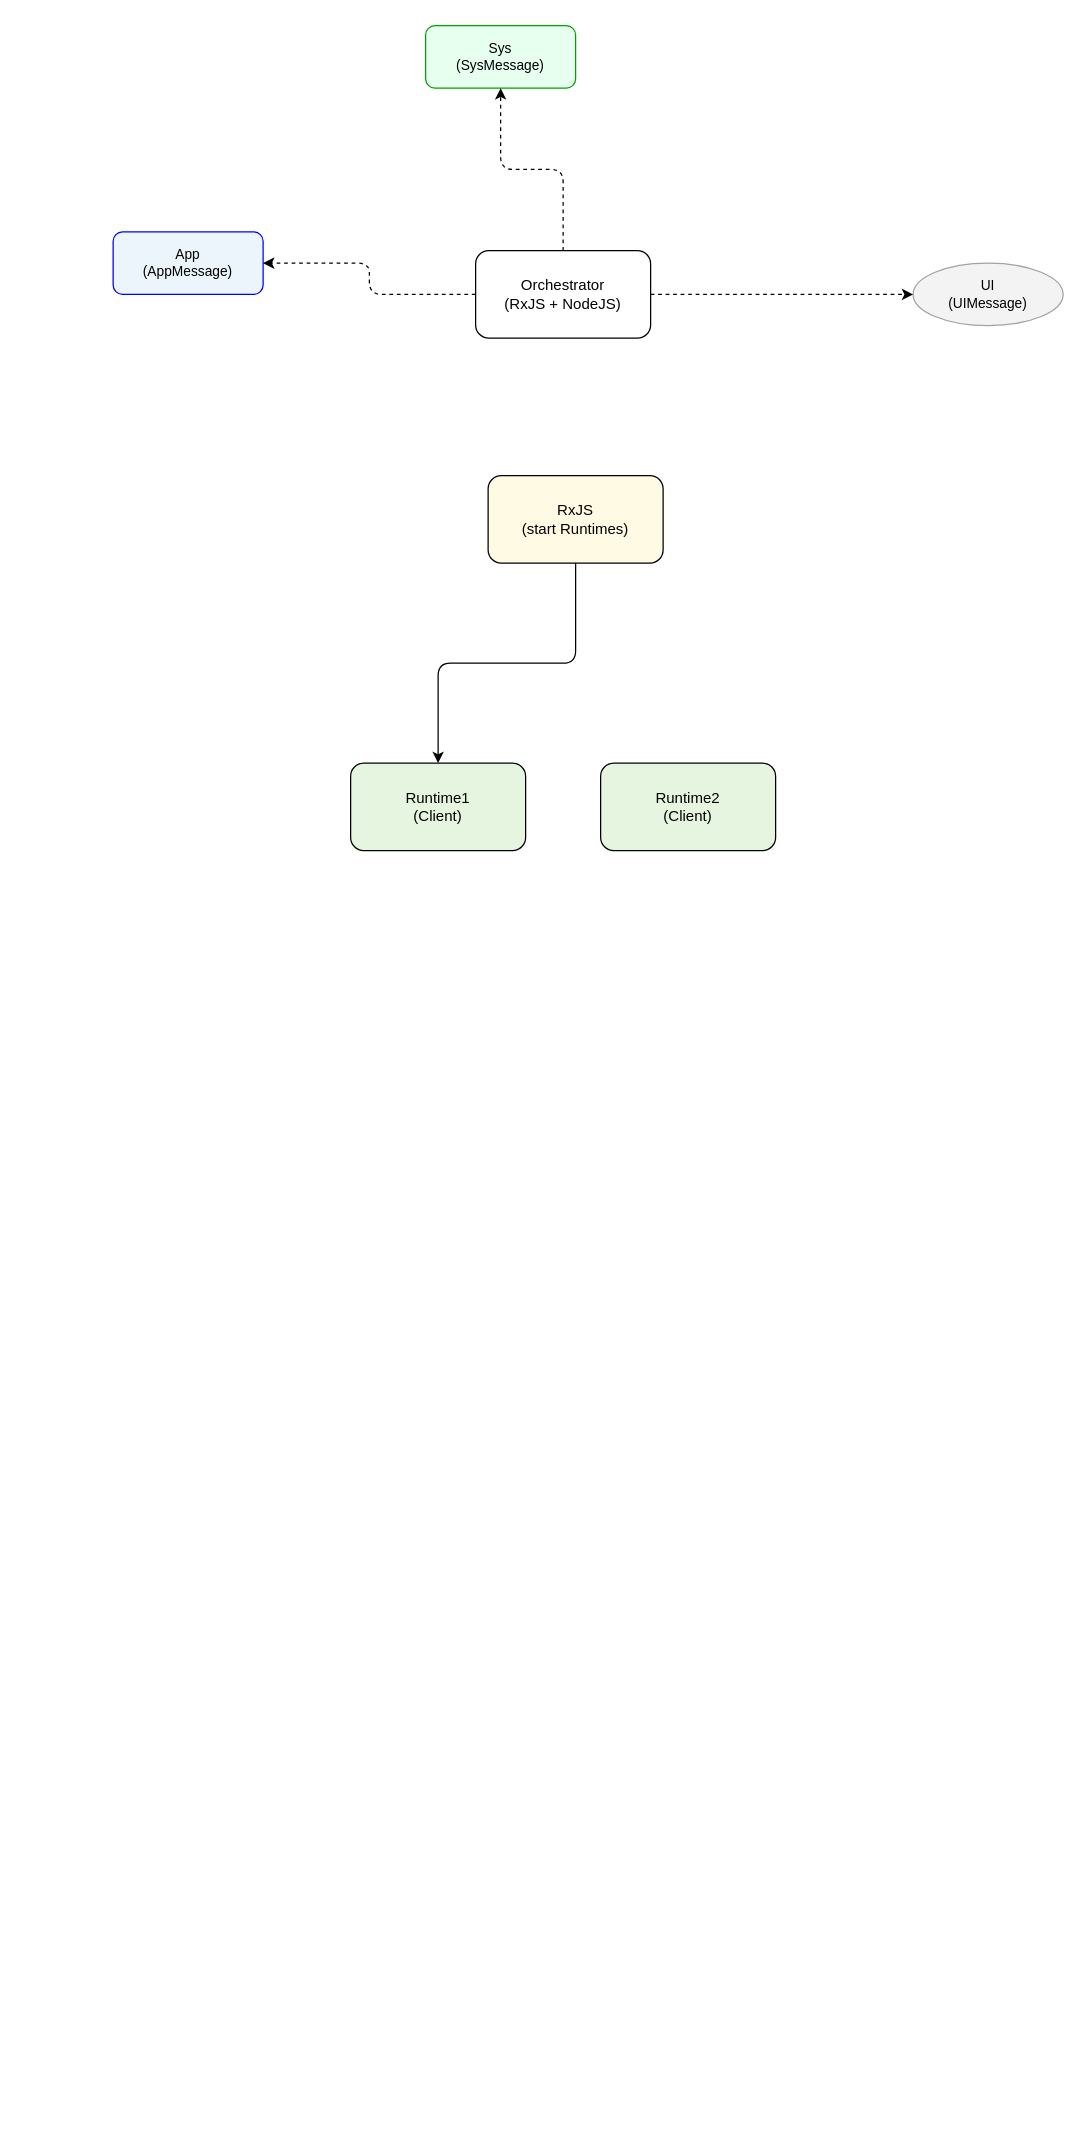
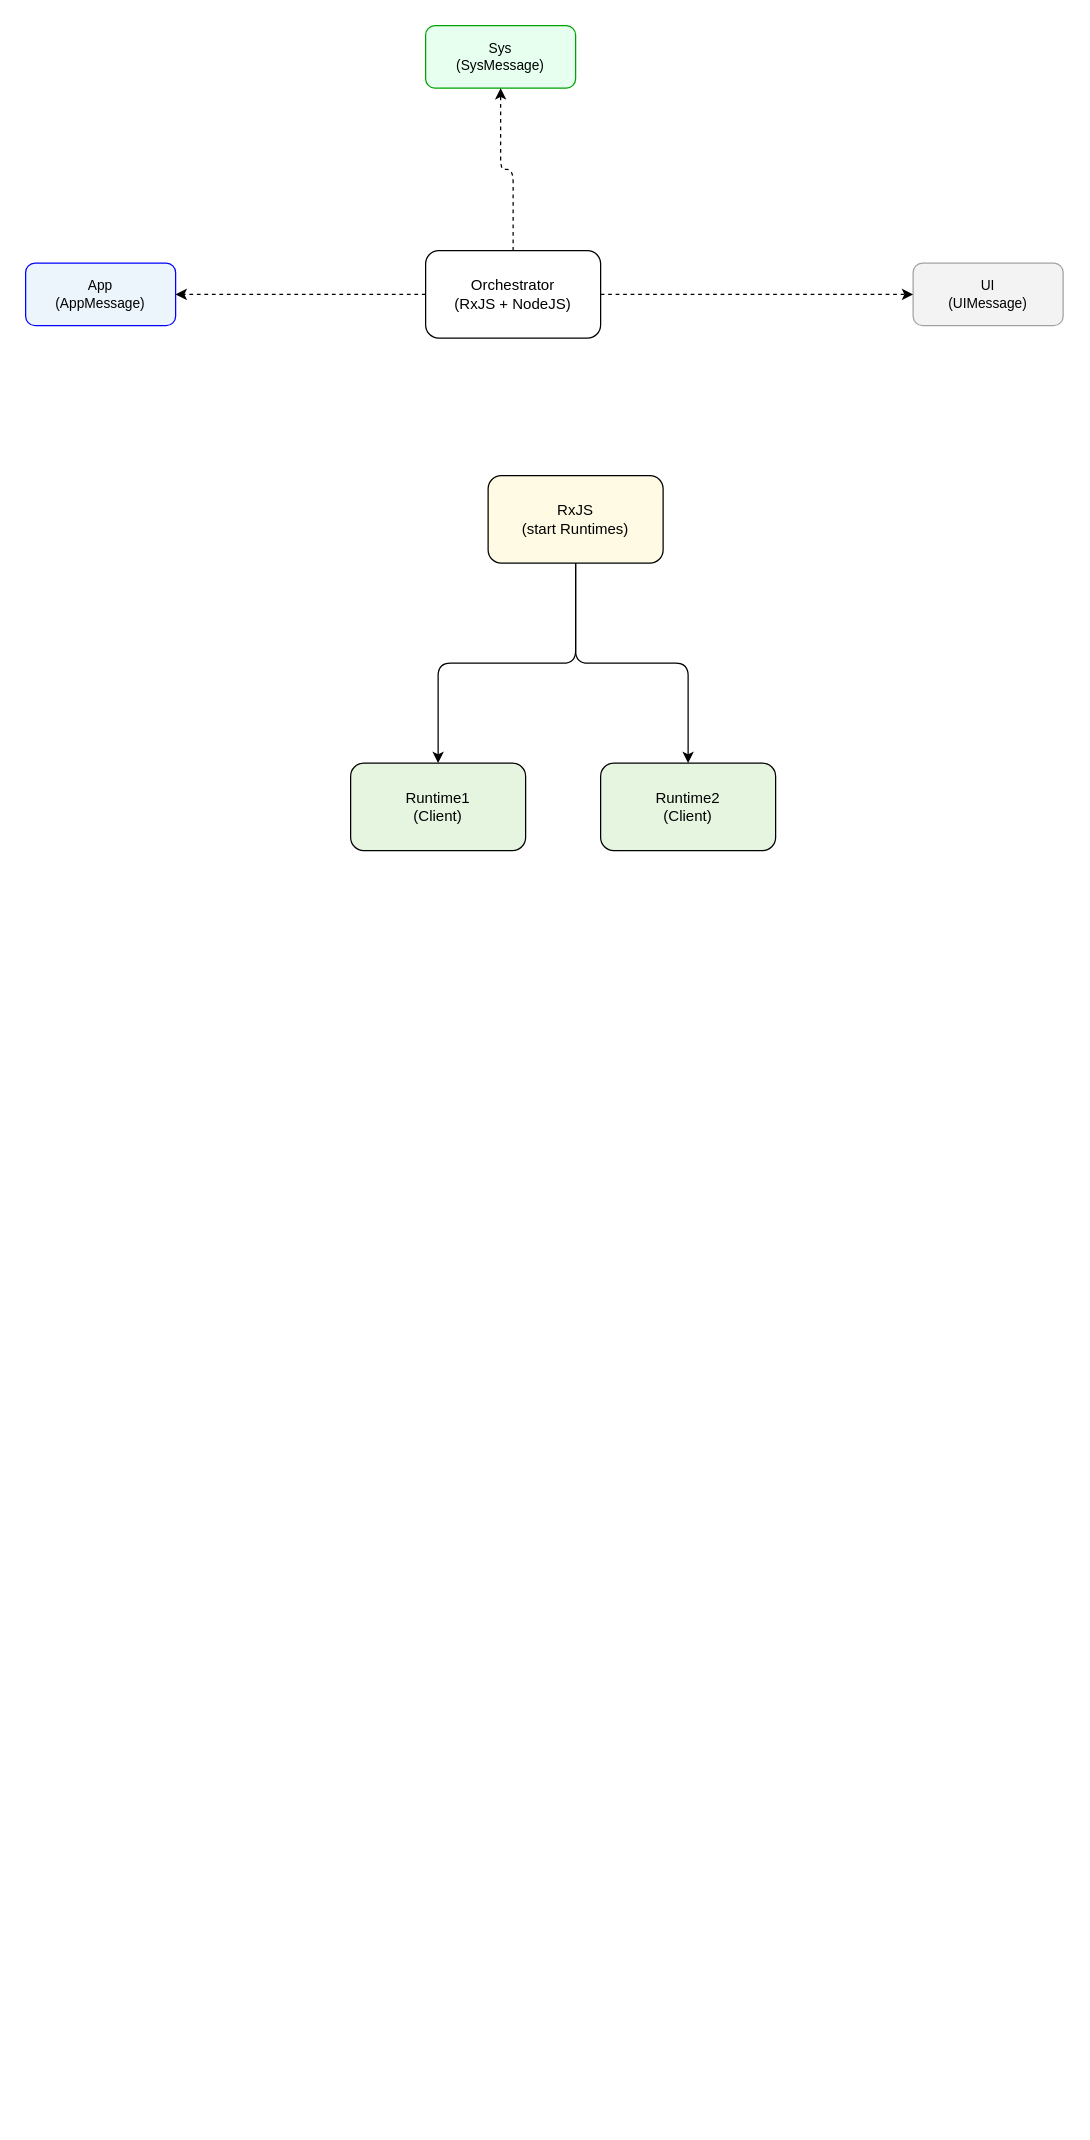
- <mxCell id="4" value="App&lt;br&gt;(AppMessage)" style="rounded=1;whiteSpace=wrap;html=1;fontSize=11;fontColor=#000000;strokeColor=#0000FF;fillColor=#EBF5FB;" vertex="1" parent="1"><mxGeometry x="90" y="185" width="120" height="50" as="geometry" /></mxCell>
+ <mxCell id="4" value="App&lt;br&gt;(AppMessage)" style="rounded=1;whiteSpace=wrap;html=1;fontSize=11;fontColor=#000000;strokeColor=#0000FF;fillColor=#EBF5FB;" vertex="1" parent="1"><mxGeometry x="20" y="210" width="120" height="50" as="geometry" /></mxCell>
- <mxCell id="3" value="Orchestrator&lt;br&gt;(RxJS + NodeJS)" style="rounded=1;whiteSpace=wrap;html=1;fontSize=12;fontColor=#000000;strokeColor=#000000;fillColor=#FFFFFF;" vertex="1" parent="1"><mxGeometry x="380" y="200" width="140" height="70" as="geometry" /></mxCell>
+ <mxCell id="3" value="Orchestrator&lt;br&gt;(RxJS + NodeJS)" style="rounded=1;whiteSpace=wrap;html=1;fontSize=12;fontColor=#000000;strokeColor=#000000;fillColor=#FFFFFF;" vertex="1" parent="1"><mxGeometry x="340" y="200" width="140" height="70" as="geometry" /></mxCell>
- <mxCell id="6" value="UI&lt;br&gt;(UIMessage)" style="ellipse;whiteSpace=wrap;html=1;fontSize=11;fontColor=#000000;strokeColor=#A2A2A2;fillColor=#F3F3F3;" vertex="1" parent="1"><mxGeometry x="730" y="210" width="120" height="50" as="geometry" /></mxCell>
+ <mxCell id="6" value="UI&lt;br&gt;(UIMessage)" style="rounded=1;whiteSpace=wrap;html=1;fontSize=11;fontColor=#000000;strokeColor=#A2A2A2;fillColor=#F3F3F3;" vertex="1" parent="1"><mxGeometry x="730" y="210" width="120" height="50" as="geometry" /></mxCell>
+ <mxCell id="14" style="edgeStyle=orthogonalEdgeStyle;elbow=horizontal;strokeColor=#000000;" edge="1" parent="1" source="7" target="9"><mxGeometry relative="1" as="geometry"><mxPoint x="530" y="450" as="targetPoint" /></mxGeometry></mxCell>
